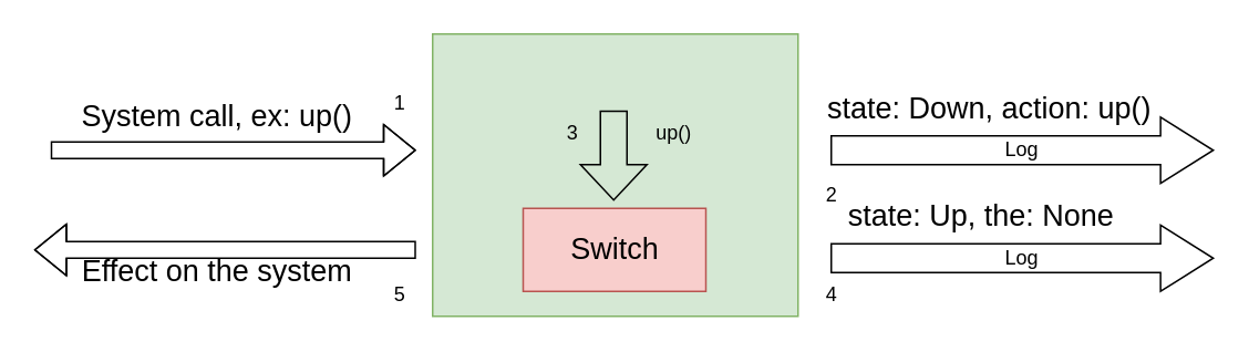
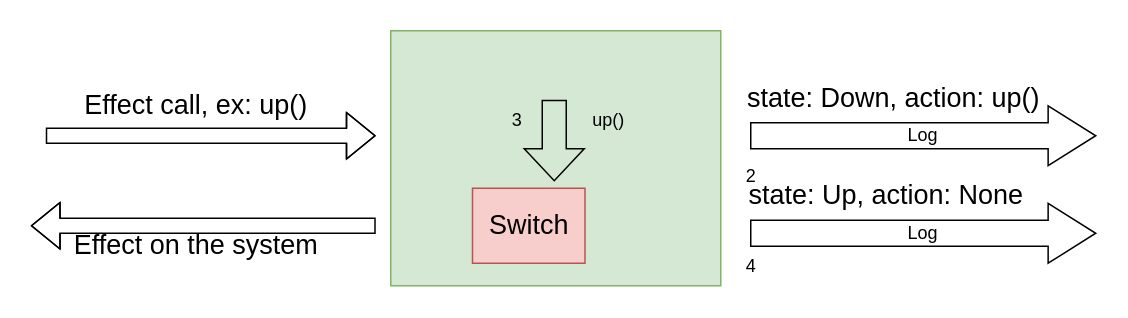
- <mxCell id="8" value="&lt;font style=&quot;font-size: 12px&quot;&gt;1&lt;/font&gt;" style="text;html=1;align=center;verticalAlign=middle;resizable=0;points=[];autosize=1;strokeColor=none;fillColor=none;fontSize=15;" parent="1" vertex="1"><mxGeometry x="230" y="50" width="20" height="20" as="geometry" /></mxCell>
- <mxCell id="6" value="System call, ex: up()" style="text;html=1;align=center;verticalAlign=middle;resizable=0;points=[];autosize=1;strokeColor=none;fillColor=none;fontSize=18;" parent="1" vertex="1"><mxGeometry x="40" y="55" width="180" height="30" as="geometry" /></mxCell>
+ <mxCell id="6" value="Effect call, ex: up()" style="text;html=1;align=center;verticalAlign=middle;resizable=0;points=[];autosize=1;strokeColor=none;fillColor=none;fontSize=18;" parent="1" vertex="1"><mxGeometry x="40" y="55" width="180" height="30" as="geometry" /></mxCell>
- <mxCell id="12" value="state: Up, the: None" style="text;html=1;align=center;verticalAlign=middle;resizable=0;points=[];autosize=1;strokeColor=none;fillColor=none;fontSize=18;" parent="1" vertex="1"><mxGeometry x="490" y="115" width="200" height="30" as="geometry" /></mxCell>
+ <mxCell id="12" value="state: Up, action: None" style="text;html=1;align=center;verticalAlign=middle;resizable=0;points=[];autosize=1;strokeColor=none;fillColor=none;fontSize=18;" parent="1" vertex="1"><mxGeometry x="490" y="115" width="200" height="30" as="geometry" /></mxCell>
- <mxCell id="3" value="&lt;font style=&quot;font-size: 18px&quot;&gt;Switch&lt;/font&gt;" style="rounded=0;whiteSpace=wrap;html=1;fillColor=#f8cecc;strokeColor=#b85450;" parent="1" vertex="1"><mxGeometry x="314.5" y="125" width="110" height="50" as="geometry" /></mxCell>
+ <mxCell id="3" value="&lt;font style=&quot;font-size: 18px&quot;&gt;Switch&lt;/font&gt;" style="rounded=0;whiteSpace=wrap;html=1;fillColor=#f8cecc;strokeColor=#b85450;" parent="1" vertex="1"><mxGeometry x="314.5" y="125" width="75" height="50" as="geometry" /></mxCell>
- <mxCell id="11" value="&lt;font style=&quot;font-size: 12px&quot;&gt;5&lt;/font&gt;" style="text;html=1;align=center;verticalAlign=middle;resizable=0;points=[];autosize=1;strokeColor=none;fillColor=none;fontSize=15;" parent="1" vertex="1"><mxGeometry x="230" y="165" width="20" height="20" as="geometry" /></mxCell>
